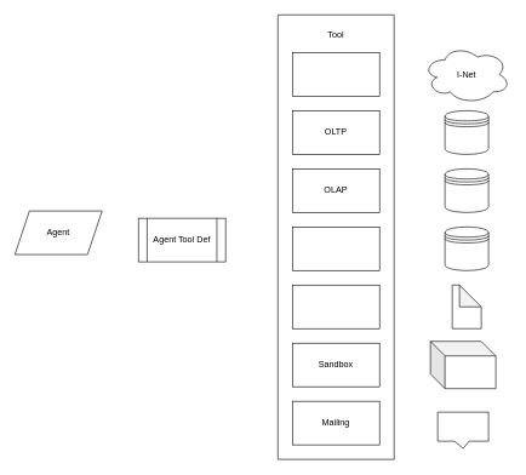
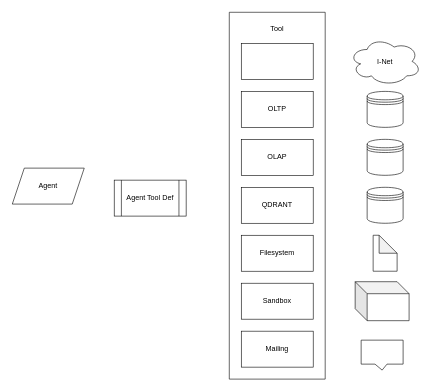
- <mxCell id="18" value="Agent" style="shape=parallelogram;perimeter=parallelogramPerimeter;whiteSpace=wrap;html=1;fixedSize=1;" vertex="1" parent="1"><mxGeometry x="20" y="290" width="120" height="60" as="geometry" /></mxCell>
+ <mxCell id="18" value="Agent" style="shape=parallelogram;perimeter=parallelogramPerimeter;whiteSpace=wrap;html=1;fixedSize=1;" vertex="1" parent="1"><mxGeometry x="20" y="280" width="120" height="60" as="geometry" /></mxCell>
+ <mxCell id="10" value="QDRANT" style="text;html=1;align=center;verticalAlign=middle;whiteSpace=wrap;rounded=0;" vertex="1" parent="1"><mxGeometry x="432" y="327" width="60" height="30" as="geometry" /></mxCell>
+ <mxCell id="9" value="Filesystem" style="text;html=1;align=center;verticalAlign=middle;whiteSpace=wrap;rounded=0;" vertex="1" parent="1"><mxGeometry x="432" y="407" width="60" height="30" as="geometry" /></mxCell>
